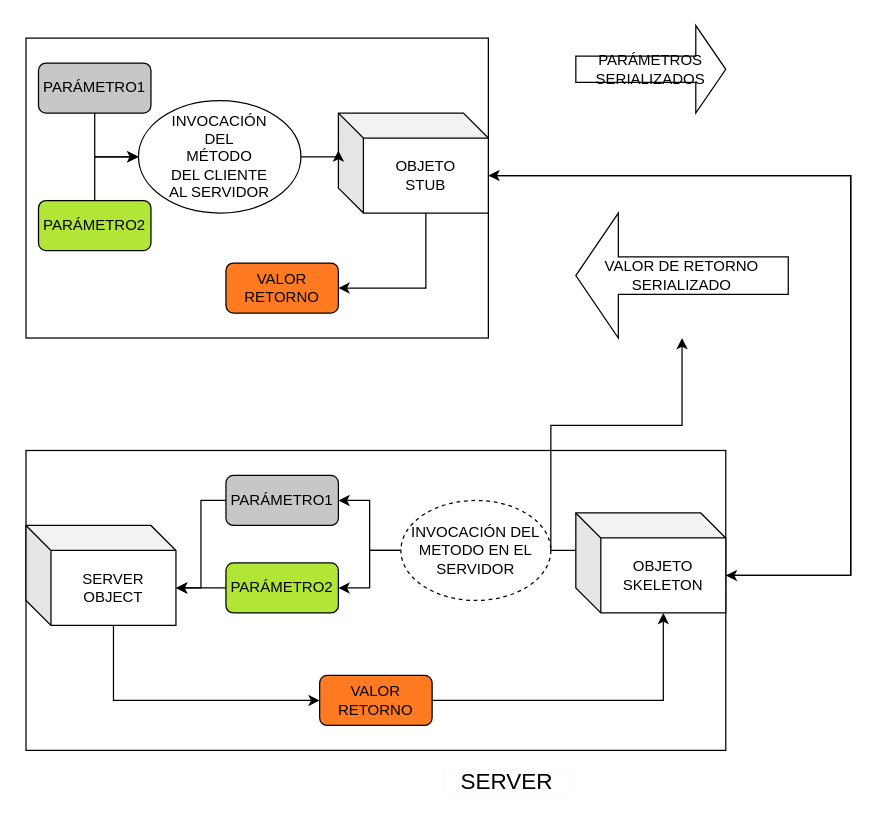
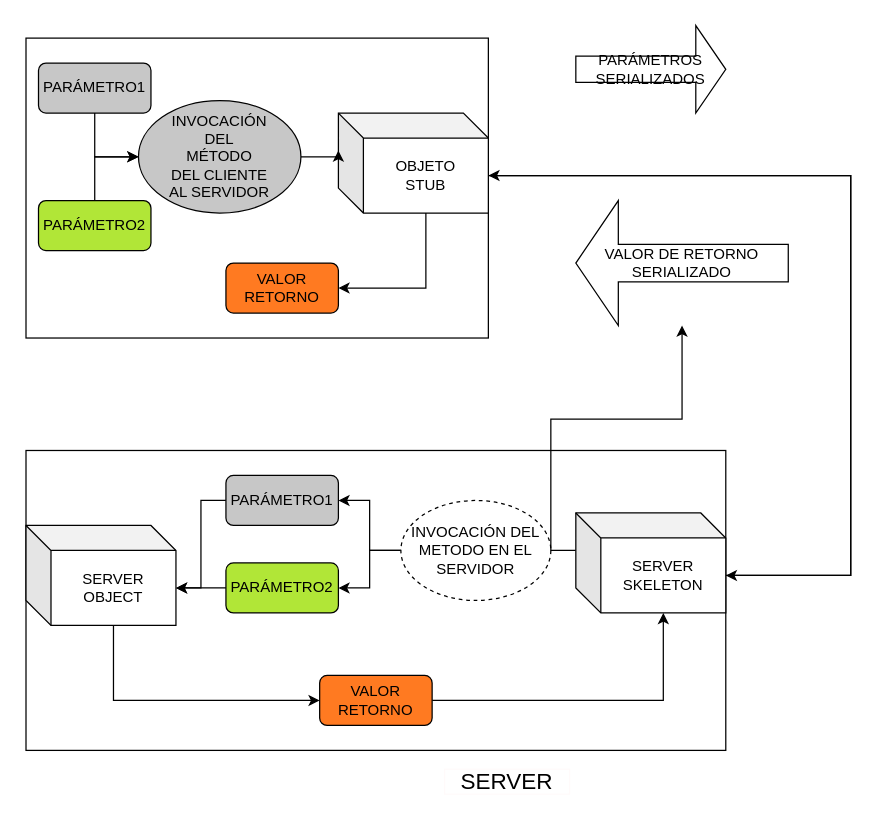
- <mxCell id="12" value="INVOCACIÓN&lt;br&gt;DEL&lt;br&gt;MÉTODO&lt;br&gt;DEL CLIENTE&lt;br&gt;AL SERVIDOR" style="ellipse;whiteSpace=wrap;html=1;" parent="1" vertex="1"><mxGeometry x="110" y="80" width="130" height="90" as="geometry" /></mxCell>
+ <mxCell id="12" value="INVOCACIÓN&lt;br&gt;DEL&lt;br&gt;MÉTODO&lt;br&gt;DEL CLIENTE&lt;br&gt;AL SERVIDOR" style="ellipse;whiteSpace=wrap;html=1;fillColor=#c7c7c7;" parent="1" vertex="1"><mxGeometry x="110" y="80" width="130" height="90" as="geometry" /></mxCell>
- <mxCell id="30" value="VALOR DE RETORNO&lt;br&gt;SERIALIZADO" style="shape=singleArrow;direction=west;whiteSpace=wrap;html=1;" parent="1" vertex="1"><mxGeometry x="460" y="170" width="170" height="100" as="geometry" /></mxCell>
+ <mxCell id="30" value="VALOR DE RETORNO&lt;br&gt;SERIALIZADO" style="shape=singleArrow;direction=west;whiteSpace=wrap;html=1;" parent="1" vertex="1"><mxGeometry x="460" y="160" width="170" height="100" as="geometry" /></mxCell>
- <mxCell id="27" value="OBJETO&lt;br&gt;SKELETON" style="shape=cube;whiteSpace=wrap;html=1;boundedLbl=1;backgroundOutline=1;darkOpacity=0.05;darkOpacity2=0.1;" parent="1" vertex="1"><mxGeometry x="460" y="410" width="120" height="80" as="geometry" /></mxCell>
+ <mxCell id="27" value="SERVER&lt;br&gt;SKELETON" style="shape=cube;whiteSpace=wrap;html=1;boundedLbl=1;backgroundOutline=1;darkOpacity=0.05;darkOpacity2=0.1;" parent="1" vertex="1"><mxGeometry x="460" y="410" width="120" height="80" as="geometry" /></mxCell>
